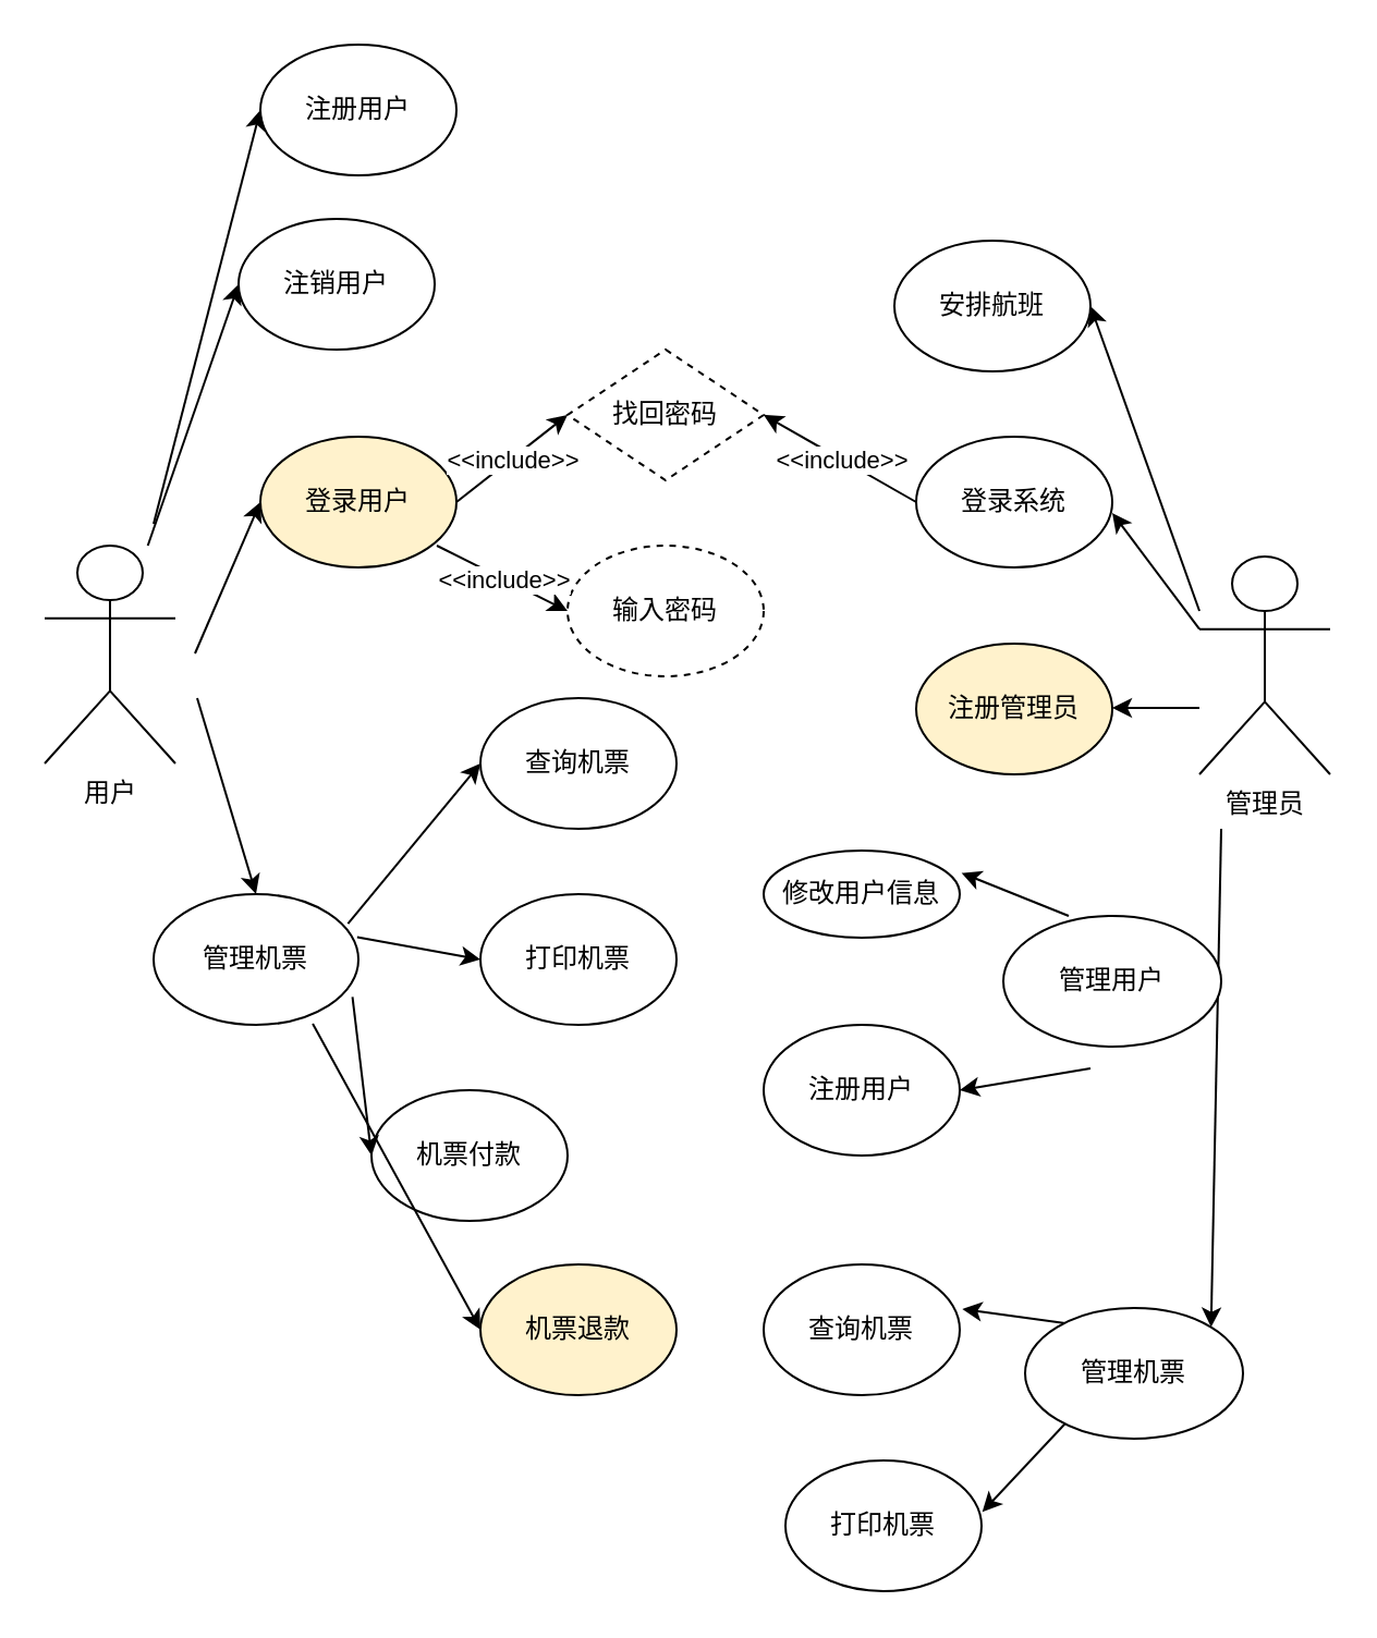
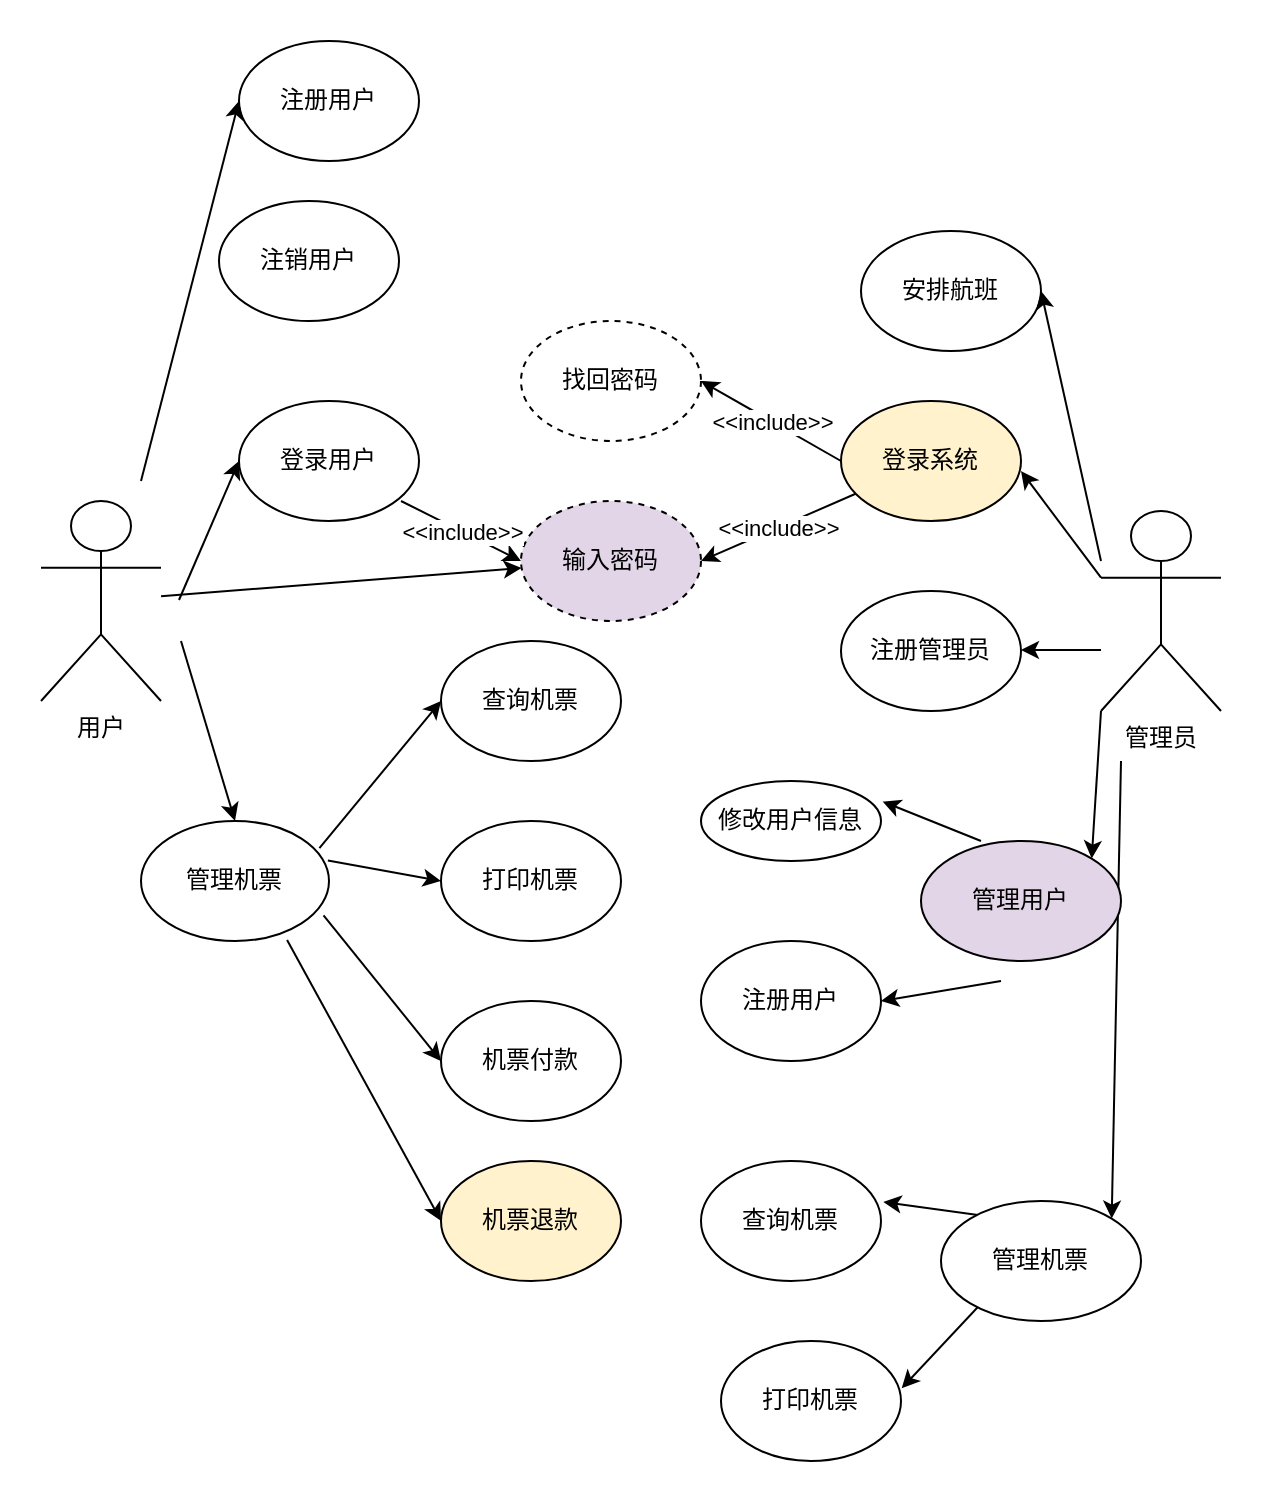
- <mxCell id="10" value="安排航班" style="ellipse;whiteSpace=wrap;html=1;" parent="1" vertex="1"><mxGeometry x="410" y="110" width="90" height="60" as="geometry" /></mxCell>
+ <mxCell id="10" value="安排航班" style="ellipse;whiteSpace=wrap;html=1;" parent="1" vertex="1"><mxGeometry x="430" y="115" width="90" height="60" as="geometry" /></mxCell>
- <mxCell id="13" value="" style="endArrow=classic;html=1;rounded=0;entryX=0;entryY=0.5;entryDx=0;entryDy=0;" parent="1" source="3" target="8" edge="1"><mxGeometry width="50" height="50" relative="1" as="geometry"><mxPoint x="80" y="280" as="sourcePoint" /><mxPoint x="130" y="230" as="targetPoint" /></mxGeometry></mxCell>
+ <mxCell id="13" value="" style="endArrow=classic;html=1;rounded=0;" parent="1" source="3" target="28" edge="1"><mxGeometry width="50" height="50" relative="1" as="geometry"><mxPoint x="80" y="280" as="sourcePoint" /><mxPoint x="130" y="230" as="targetPoint" /></mxGeometry></mxCell>
- <mxCell id="23" value="找回密码" style="rhombus;whiteSpace=wrap;html=1;dashed=1;" parent="1" vertex="1"><mxGeometry x="260" y="160" width="90" height="60" as="geometry" /></mxCell>
+ <mxCell id="23" value="找回密码" style="ellipse;whiteSpace=wrap;html=1;dashed=1;" parent="1" vertex="1"><mxGeometry x="260" y="160" width="90" height="60" as="geometry" /></mxCell>
- <mxCell id="24" value="" style="endArrow=classic;html=1;rounded=0;entryX=0;entryY=0.5;entryDx=0;entryDy=0;exitX=1;exitY=0.5;exitDx=0;exitDy=0;" parent="1" source="11" target="23" edge="1"><mxGeometry relative="1" as="geometry"><mxPoint x="220" y="240" as="sourcePoint" /><mxPoint x="320" y="240" as="targetPoint" /></mxGeometry></mxCell>
- <mxCell id="25" value="&amp;lt;&amp;lt;include&amp;gt;&amp;gt;" style="edgeLabel;resizable=0;html=1;align=center;verticalAlign=middle;" parent="24" connectable="0" vertex="1"><mxGeometry relative="1" as="geometry" /></mxCell>
- <mxCell id="11" value="登录用户" style="ellipse;whiteSpace=wrap;html=1;fillColor=#fff2cc;" parent="1" vertex="1"><mxGeometry x="119" y="200" width="90" height="60" as="geometry" /></mxCell>
+ <mxCell id="11" value="登录用户" style="ellipse;whiteSpace=wrap;html=1;" parent="1" vertex="1"><mxGeometry x="119" y="200" width="90" height="60" as="geometry" /></mxCell>
- <mxCell id="21" value="登录系统" style="ellipse;whiteSpace=wrap;html=1;" parent="1" vertex="1"><mxGeometry x="420" y="200" width="90" height="60" as="geometry" /></mxCell>
+ <mxCell id="21" value="登录系统" style="ellipse;whiteSpace=wrap;html=1;fillColor=#fff2cc;" parent="1" vertex="1"><mxGeometry x="420" y="200" width="90" height="60" as="geometry" /></mxCell>
+ <mxCell id="31" value="" style="endArrow=classic;html=1;rounded=0;entryX=1;entryY=0.5;entryDx=0;entryDy=0;" parent="1" source="21" target="28" edge="1"><mxGeometry relative="1" as="geometry"><mxPoint x="390" y="270" as="sourcePoint" /><mxPoint x="441" y="230" as="targetPoint" /></mxGeometry></mxCell>
+ <mxCell id="32" value="&amp;lt;&amp;lt;include&amp;gt;&amp;gt;" style="edgeLabel;resizable=0;html=1;align=center;verticalAlign=middle;" parent="31" connectable="0" vertex="1"><mxGeometry relative="1" as="geometry" /></mxCell>
- <mxCell id="28" value="输入密码" style="ellipse;whiteSpace=wrap;html=1;dashed=1;" parent="1" vertex="1"><mxGeometry x="260" y="250" width="90" height="60" as="geometry" /></mxCell>
+ <mxCell id="28" value="输入密码" style="ellipse;whiteSpace=wrap;html=1;dashed=1;fillColor=#e1d5e7;" parent="1" vertex="1"><mxGeometry x="260" y="250" width="90" height="60" as="geometry" /></mxCell>
- <mxCell id="22" value="注册管理员" style="ellipse;whiteSpace=wrap;html=1;fillColor=#fff2cc;" parent="1" vertex="1"><mxGeometry x="420" y="295" width="90" height="60" as="geometry" /></mxCell>
+ <mxCell id="22" value="注册管理员" style="ellipse;whiteSpace=wrap;html=1;" parent="1" vertex="1"><mxGeometry x="420" y="295" width="90" height="60" as="geometry" /></mxCell>
+ <mxCell id="4" style="rounded=0;orthogonalLoop=1;jettySize=auto;html=1;exitX=0;exitY=1;exitDx=0;exitDy=0;exitPerimeter=0;entryX=1;entryY=0;entryDx=0;entryDy=0;" parent="1" source="6" target="46" edge="1"><mxGeometry relative="1" as="geometry" /></mxCell>
- <mxCell id="46" value="管理用户" style="ellipse;whiteSpace=wrap;html=1;" parent="1" vertex="1"><mxGeometry x="460" y="420" width="100" height="60" as="geometry" /></mxCell>
+ <mxCell id="46" value="管理用户" style="ellipse;whiteSpace=wrap;html=1;fillColor=#e1d5e7;" parent="1" vertex="1"><mxGeometry x="460" y="420" width="100" height="60" as="geometry" /></mxCell>
- <mxCell id="17" value="机票付款" style="ellipse;whiteSpace=wrap;html=1;" parent="1" vertex="1"><mxGeometry x="170" y="500" width="90" height="60" as="geometry" /></mxCell>
+ <mxCell id="17" value="机票付款" style="ellipse;whiteSpace=wrap;html=1;" parent="1" vertex="1"><mxGeometry x="220" y="500" width="90" height="60" as="geometry" /></mxCell>
